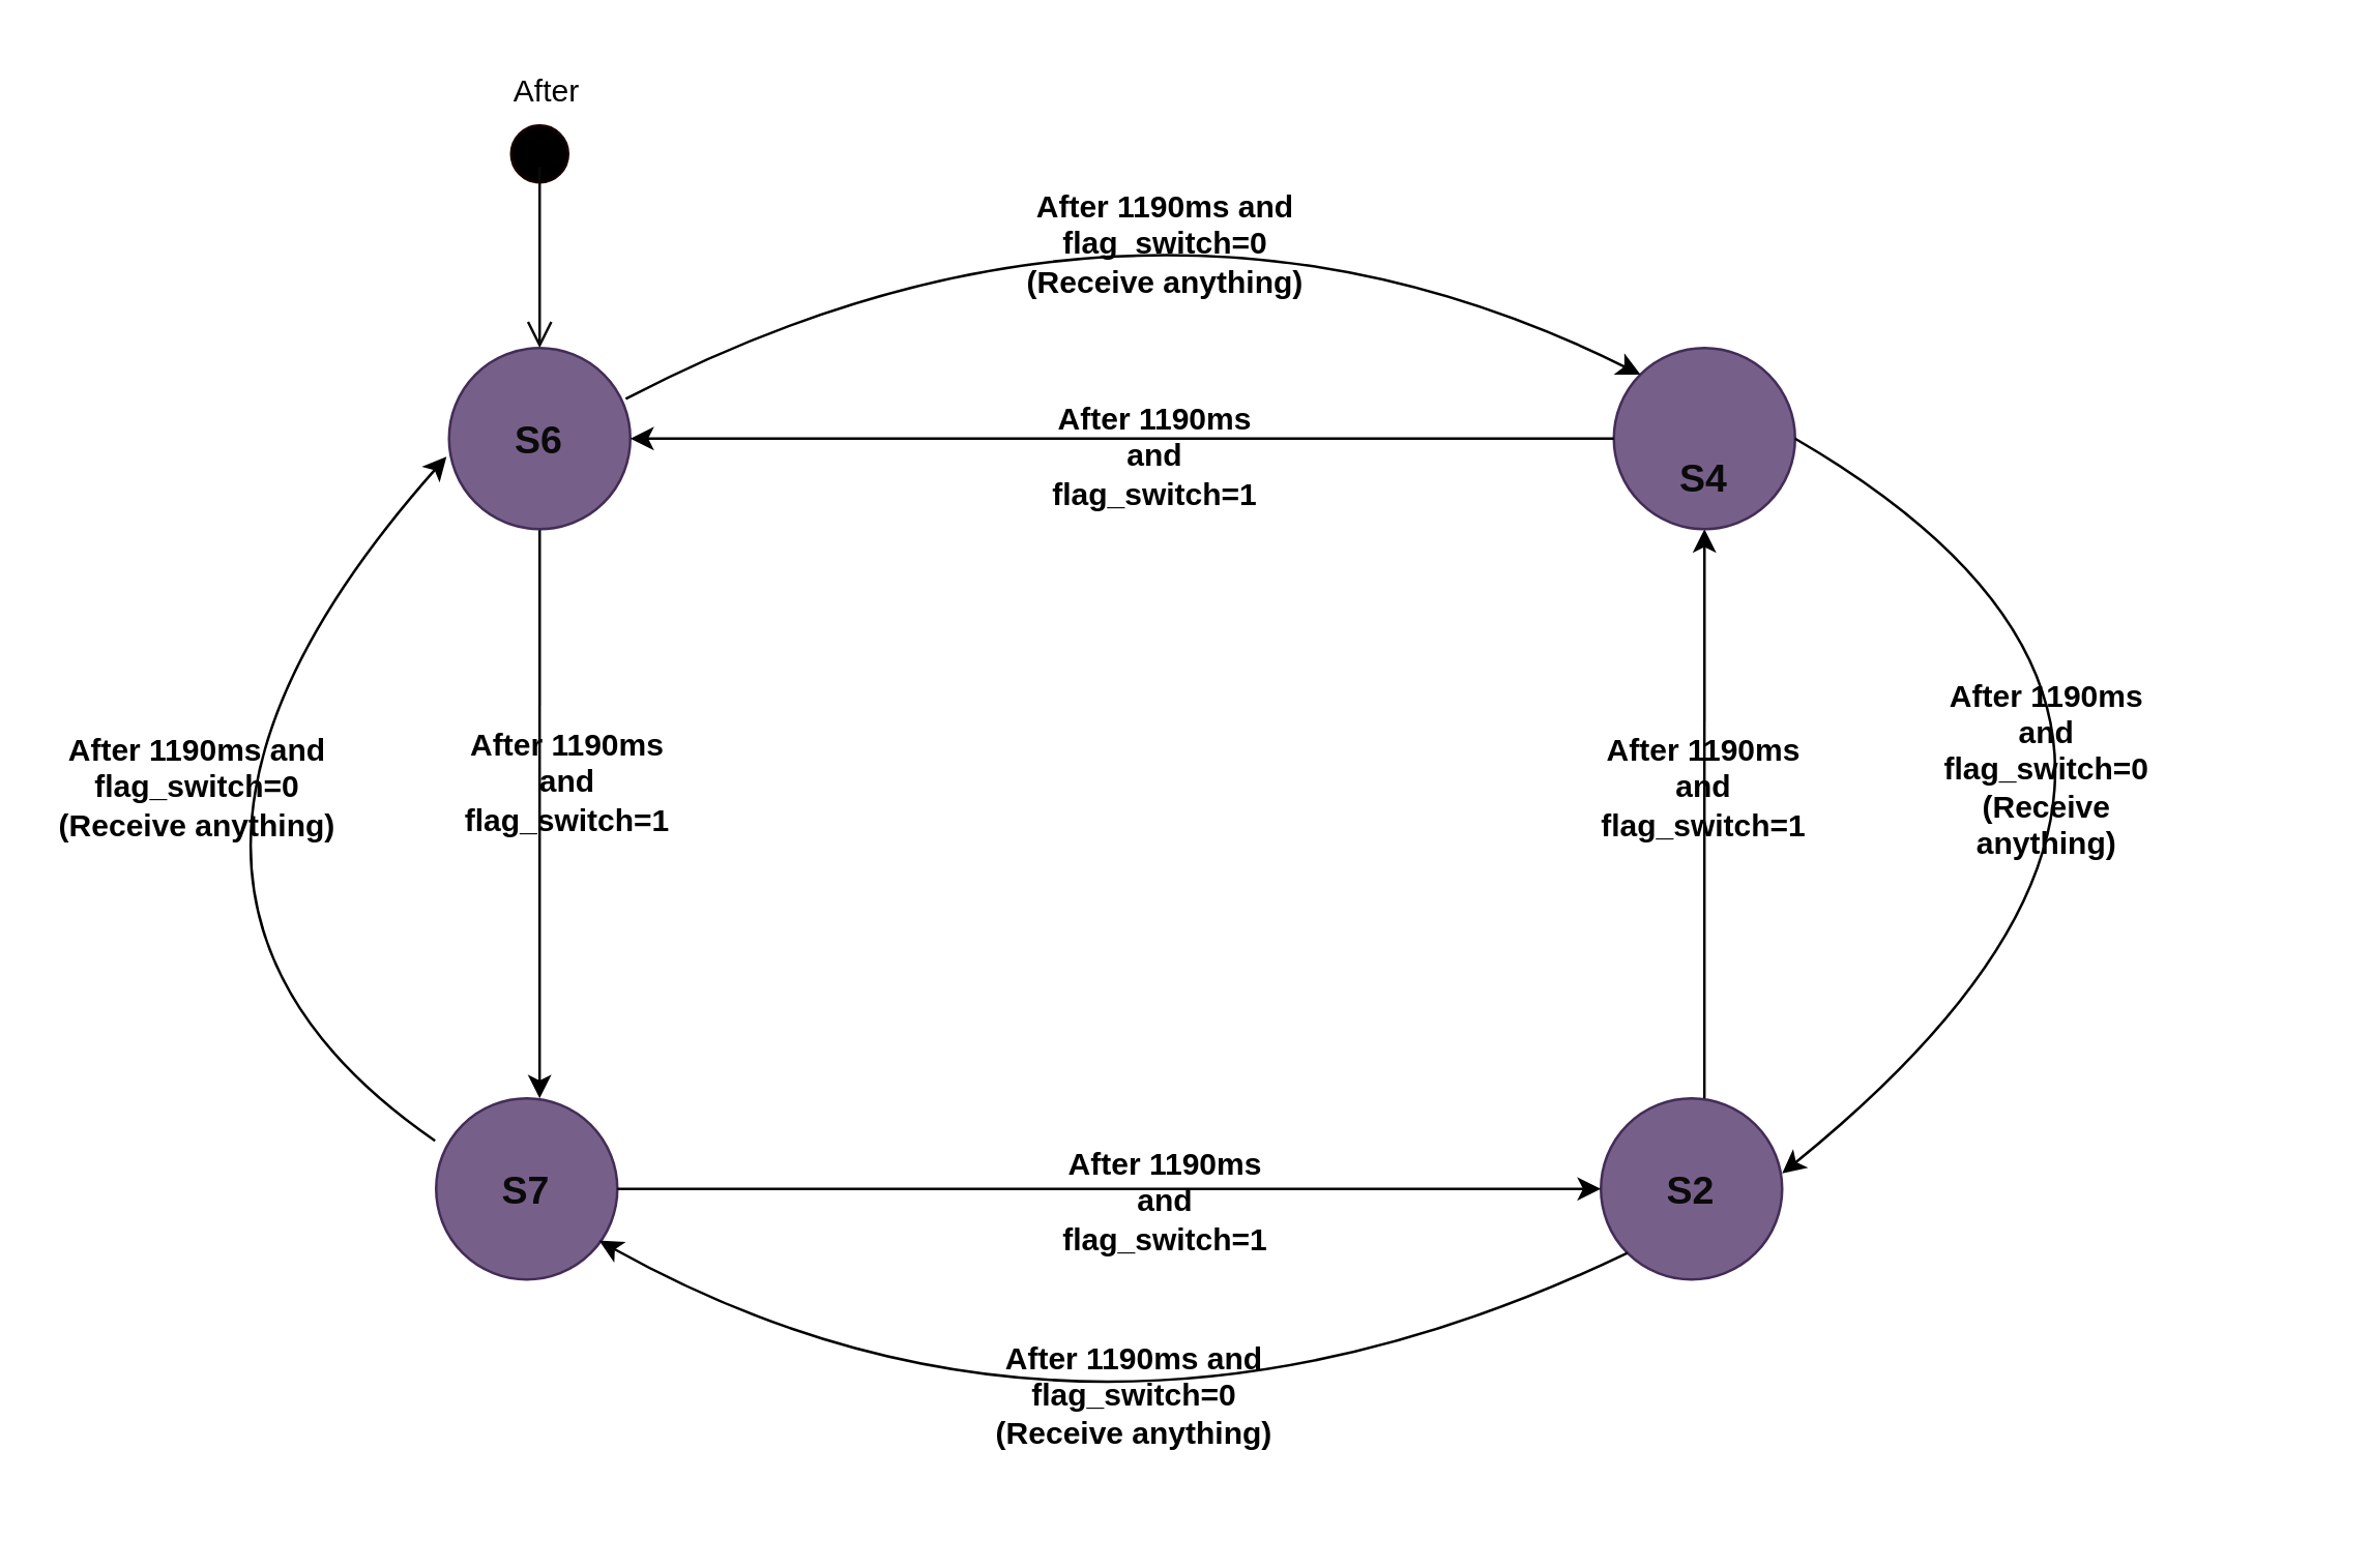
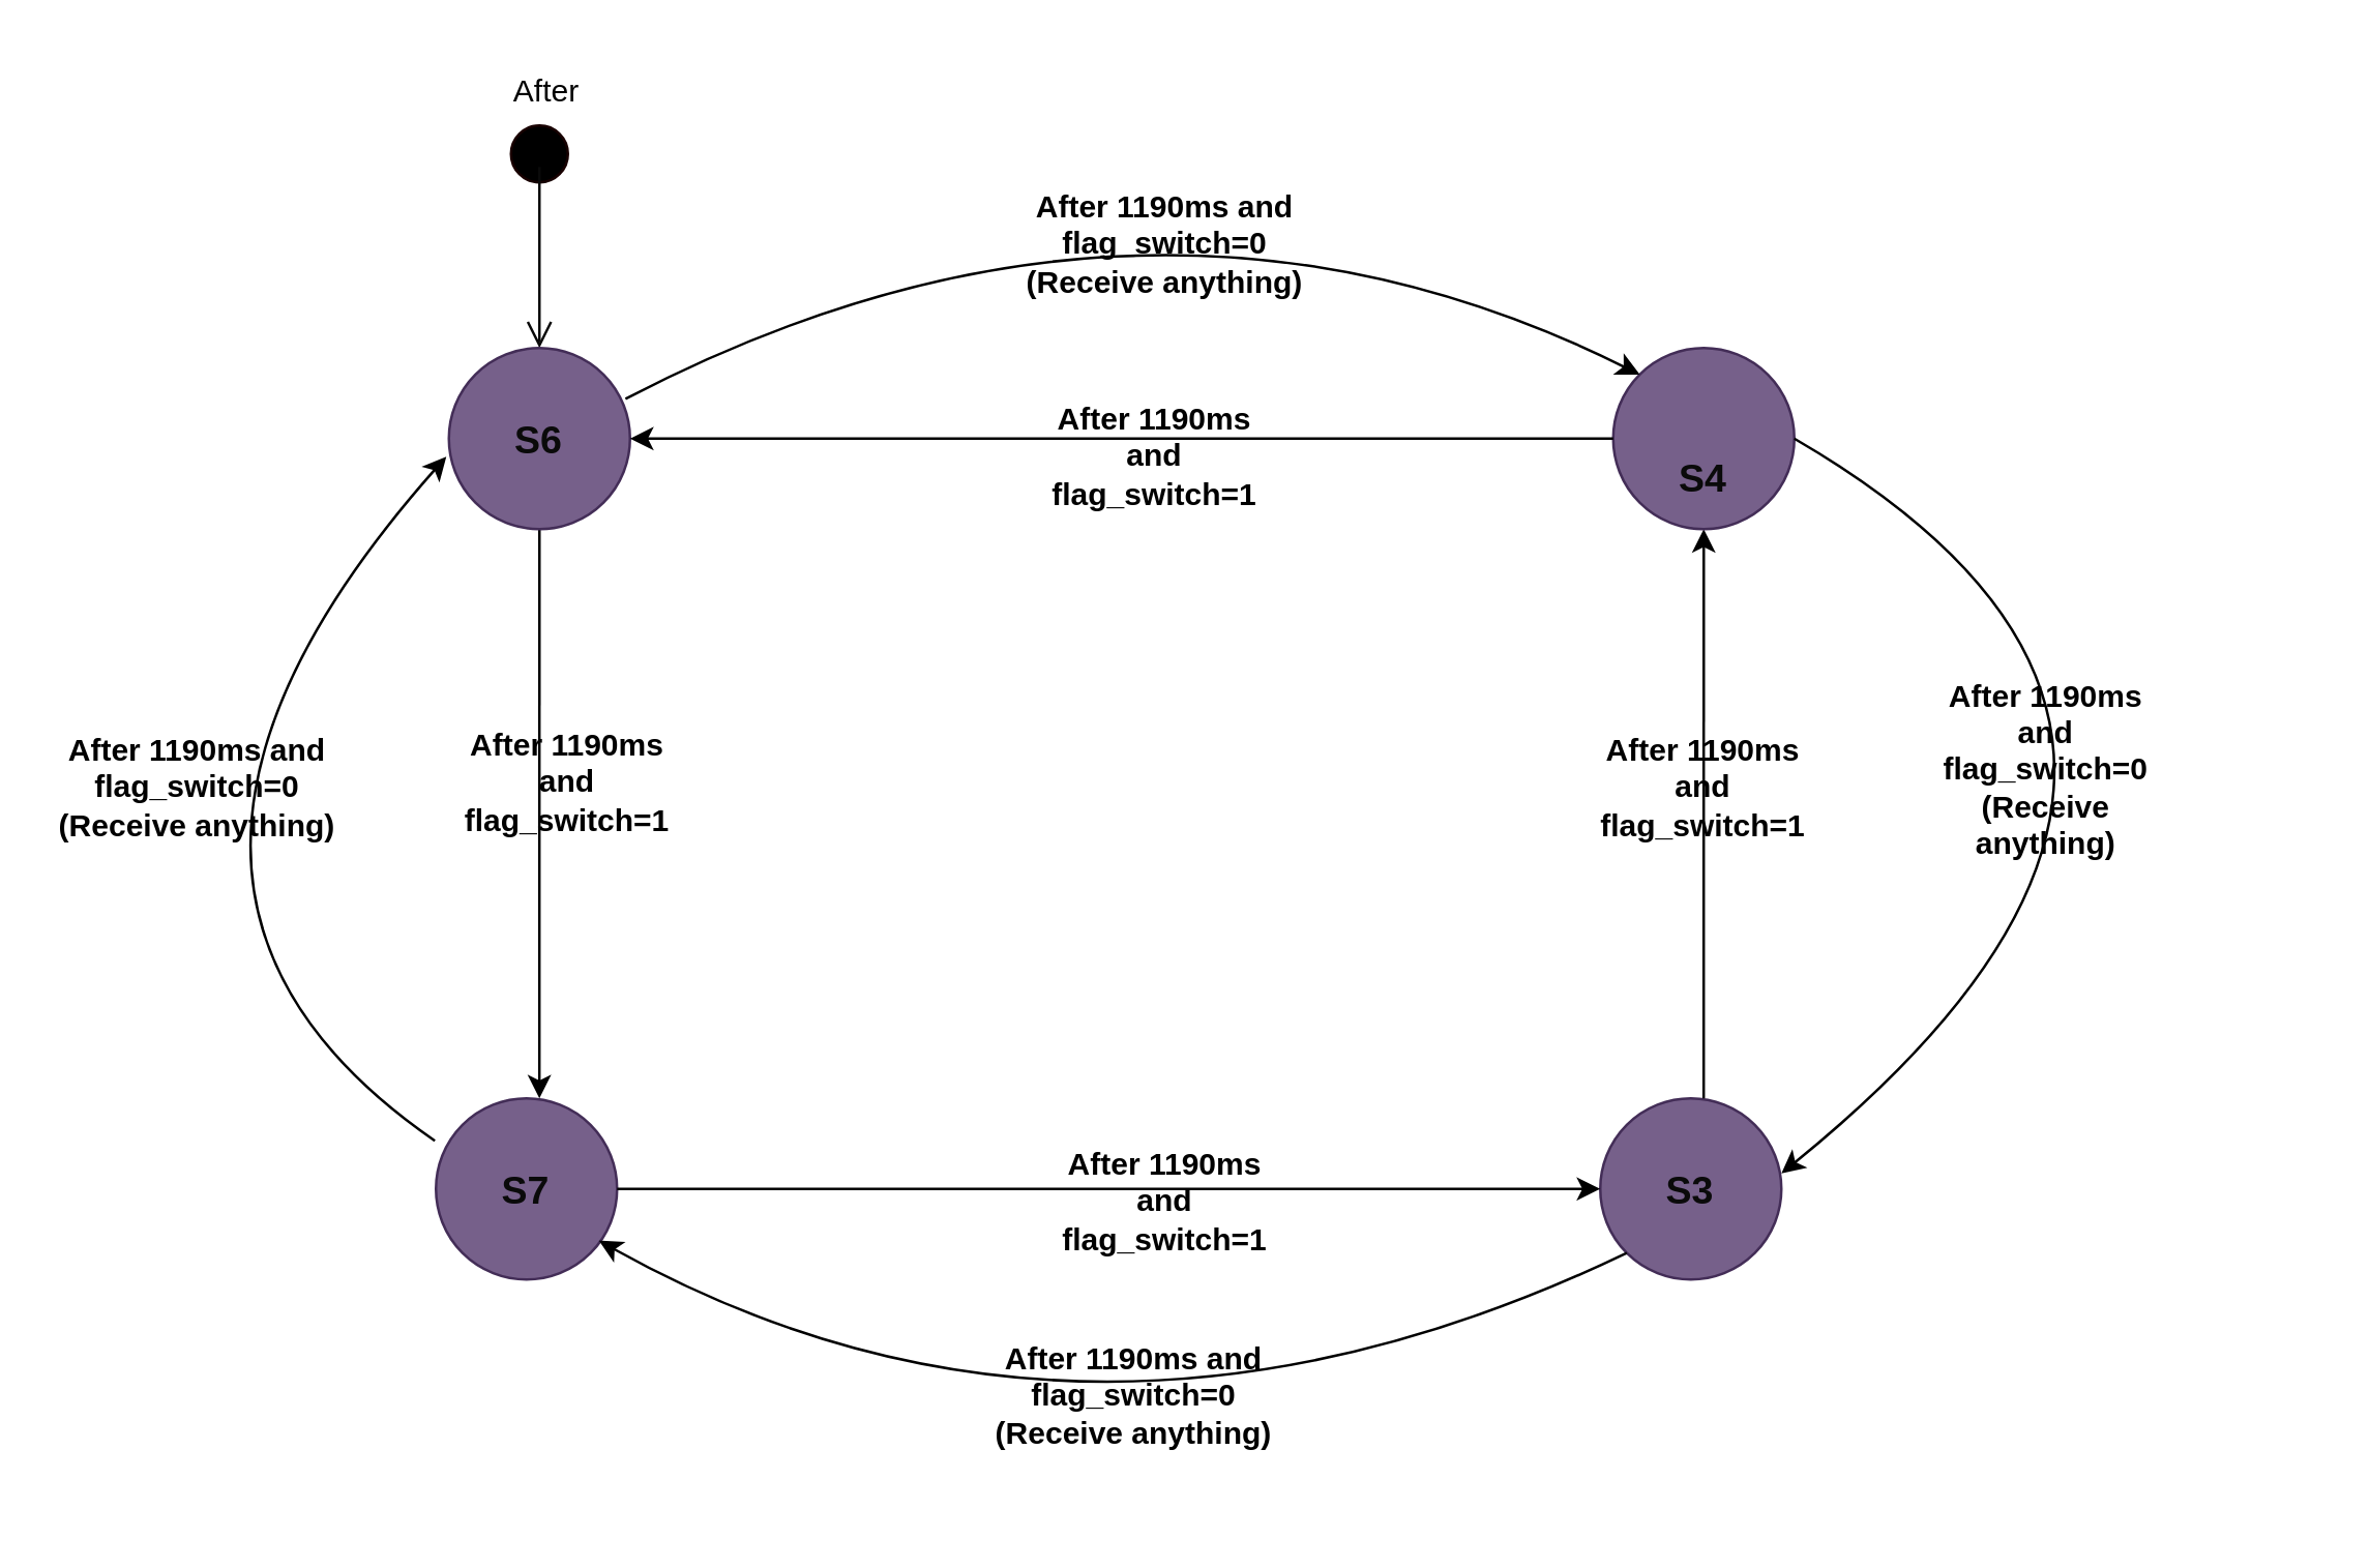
- <mxCell id="10" value="&lt;b&gt;&lt;font style=&quot;font-size: 15px;&quot; color=&quot;#0a0a0a&quot;&gt;S2&lt;/font&gt;&lt;/b&gt;" style="text;html=1;strokeColor=none;fillColor=none;align=center;verticalAlign=middle;whiteSpace=wrap;rounded=0;" vertex="1" parent="1"><mxGeometry x="623" y="444" width="60" height="30" as="geometry" /></mxCell>
+ <mxCell id="10" value="&lt;b&gt;&lt;font style=&quot;font-size: 15px;&quot; color=&quot;#0a0a0a&quot;&gt;S3&lt;/font&gt;&lt;/b&gt;" style="text;html=1;strokeColor=none;fillColor=none;align=center;verticalAlign=middle;whiteSpace=wrap;rounded=0;" vertex="1" parent="1"><mxGeometry x="623" y="444" width="60" height="30" as="geometry" /></mxCell>
